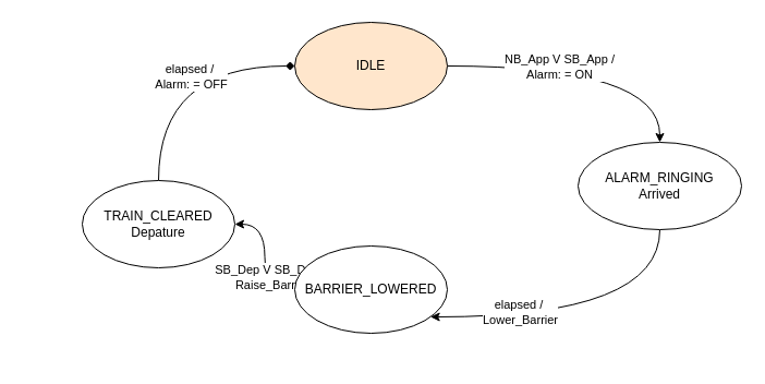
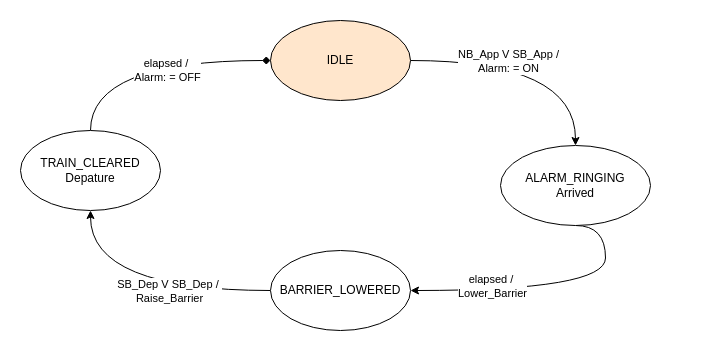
- <mxCell id="7" value="ALARM_RINGING&lt;br&gt;Arrived" style="ellipse;whiteSpace=wrap;html=1;" vertex="1" parent="1"><mxGeometry x="530" y="130" width="150" height="80" as="geometry" /></mxCell>
+ <mxCell id="7" value="ALARM_RINGING&lt;br&gt;Arrived" style="ellipse;whiteSpace=wrap;html=1;" vertex="1" parent="1"><mxGeometry x="500" y="145" width="150" height="80" as="geometry" /></mxCell>
- <mxCell id="13" value="TRAIN_CLEARED&lt;br&gt;Depature" style="ellipse;whiteSpace=wrap;html=1;" vertex="1" parent="1"><mxGeometry x="75" y="165" width="140" height="80" as="geometry" /></mxCell>
+ <mxCell id="13" value="TRAIN_CLEARED&lt;br&gt;Depature" style="ellipse;whiteSpace=wrap;html=1;" vertex="1" parent="1"><mxGeometry x="20" y="130" width="140" height="80" as="geometry" /></mxCell>
- <mxCell id="10" value="BARRIER_LOWERED" style="ellipse;whiteSpace=wrap;html=1;" vertex="1" parent="1"><mxGeometry x="270" y="225" width="140" height="80" as="geometry" /></mxCell>
+ <mxCell id="10" value="BARRIER_LOWERED" style="ellipse;whiteSpace=wrap;html=1;" vertex="1" parent="1"><mxGeometry x="270" y="250" width="140" height="80" as="geometry" /></mxCell>
